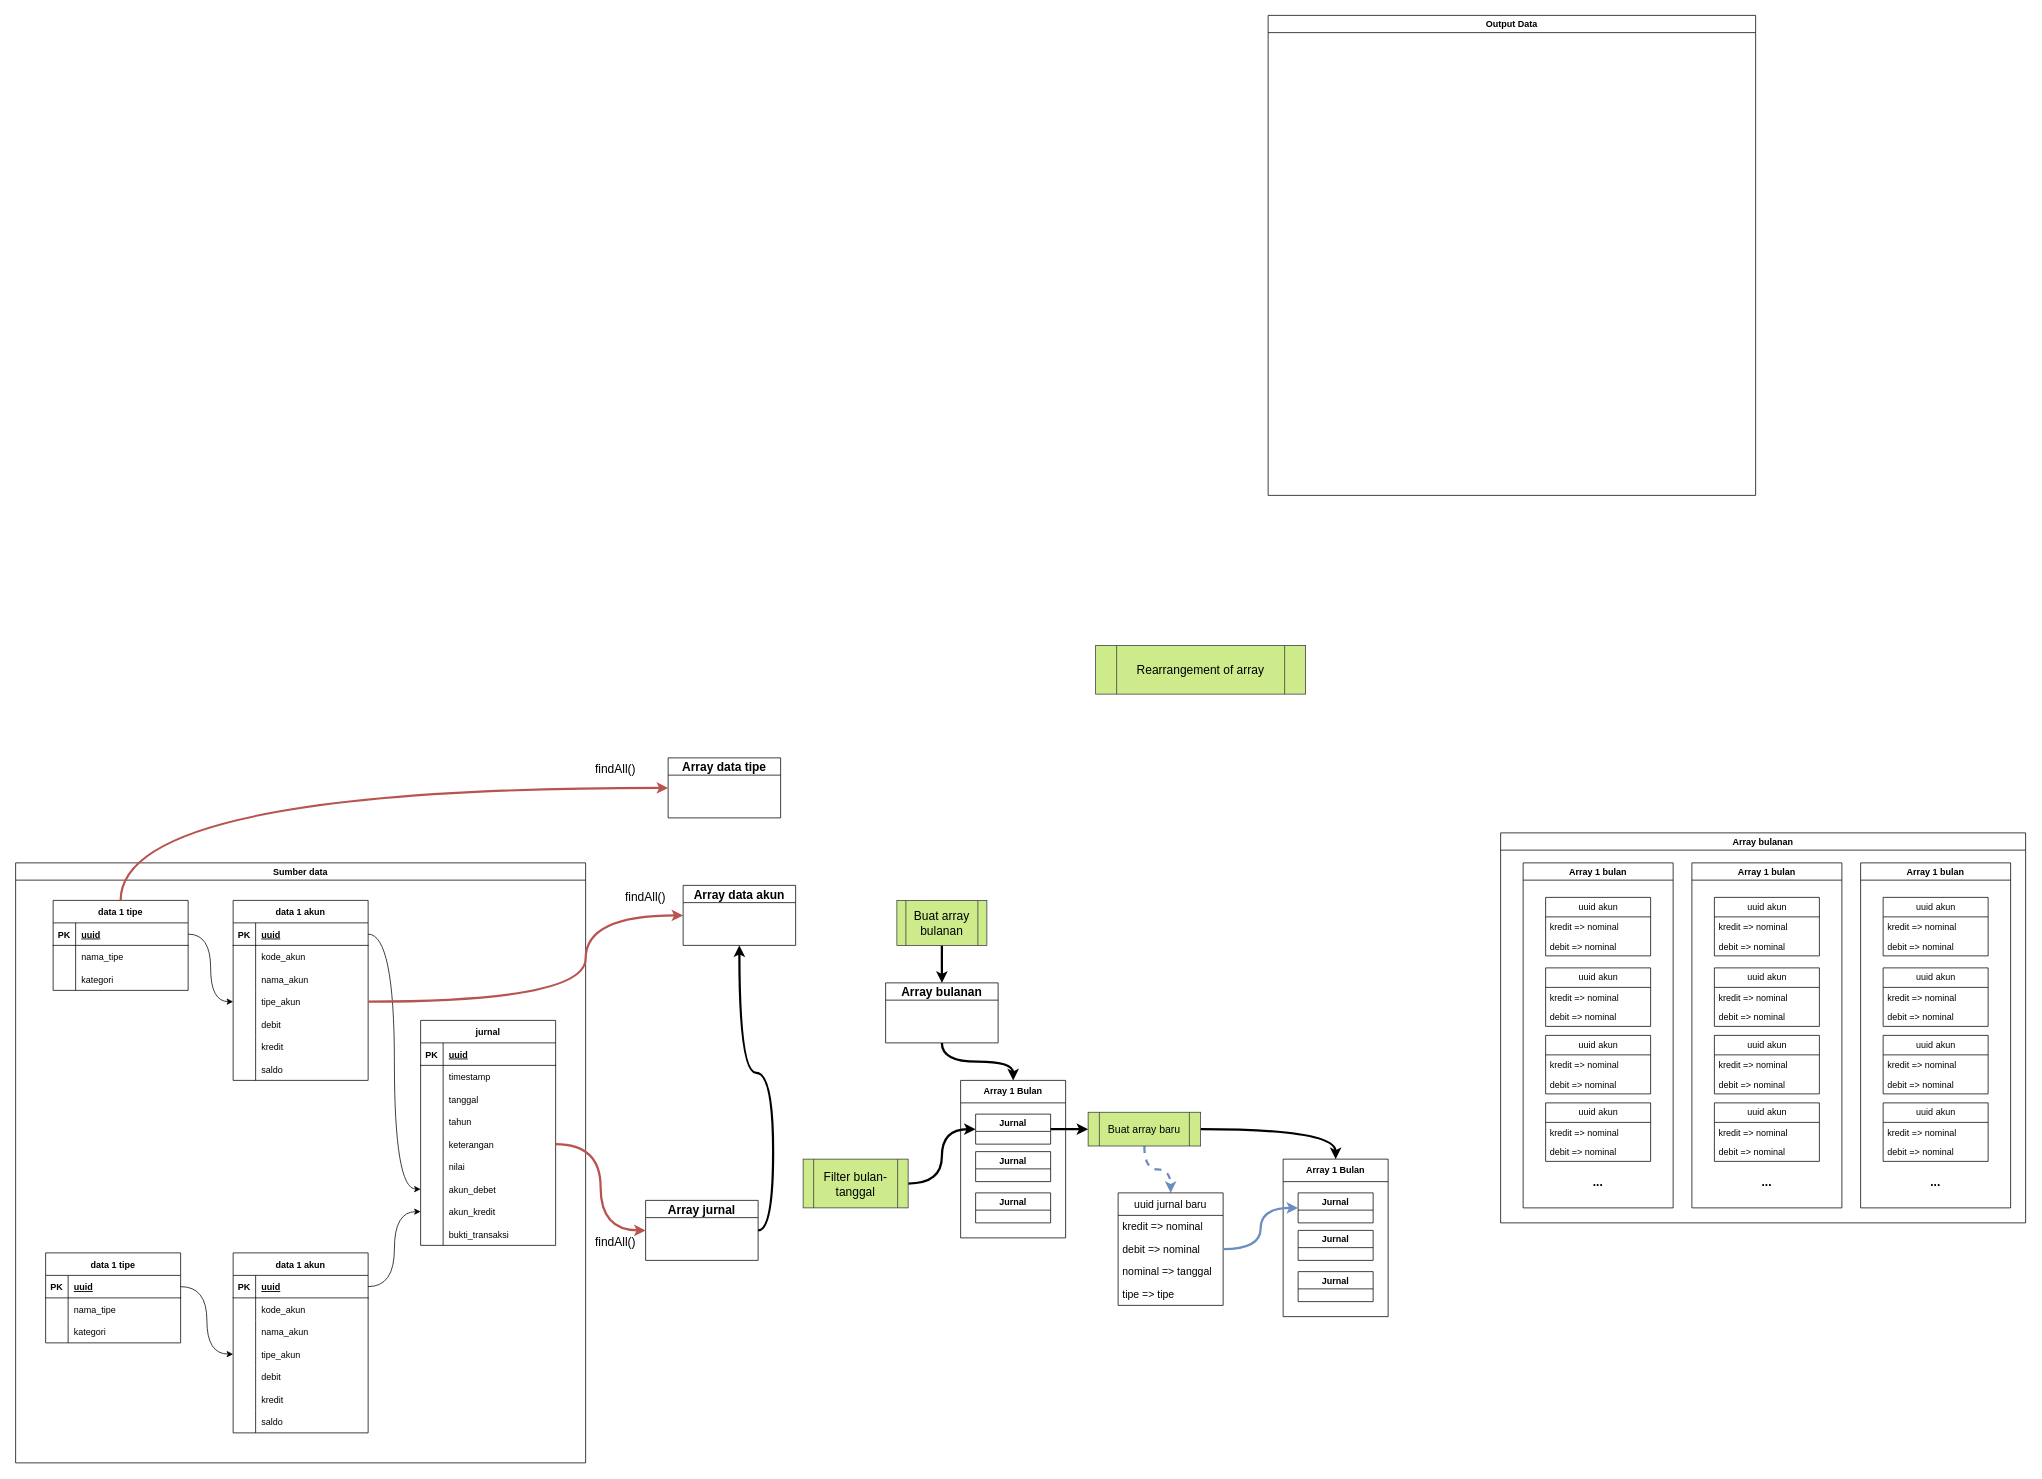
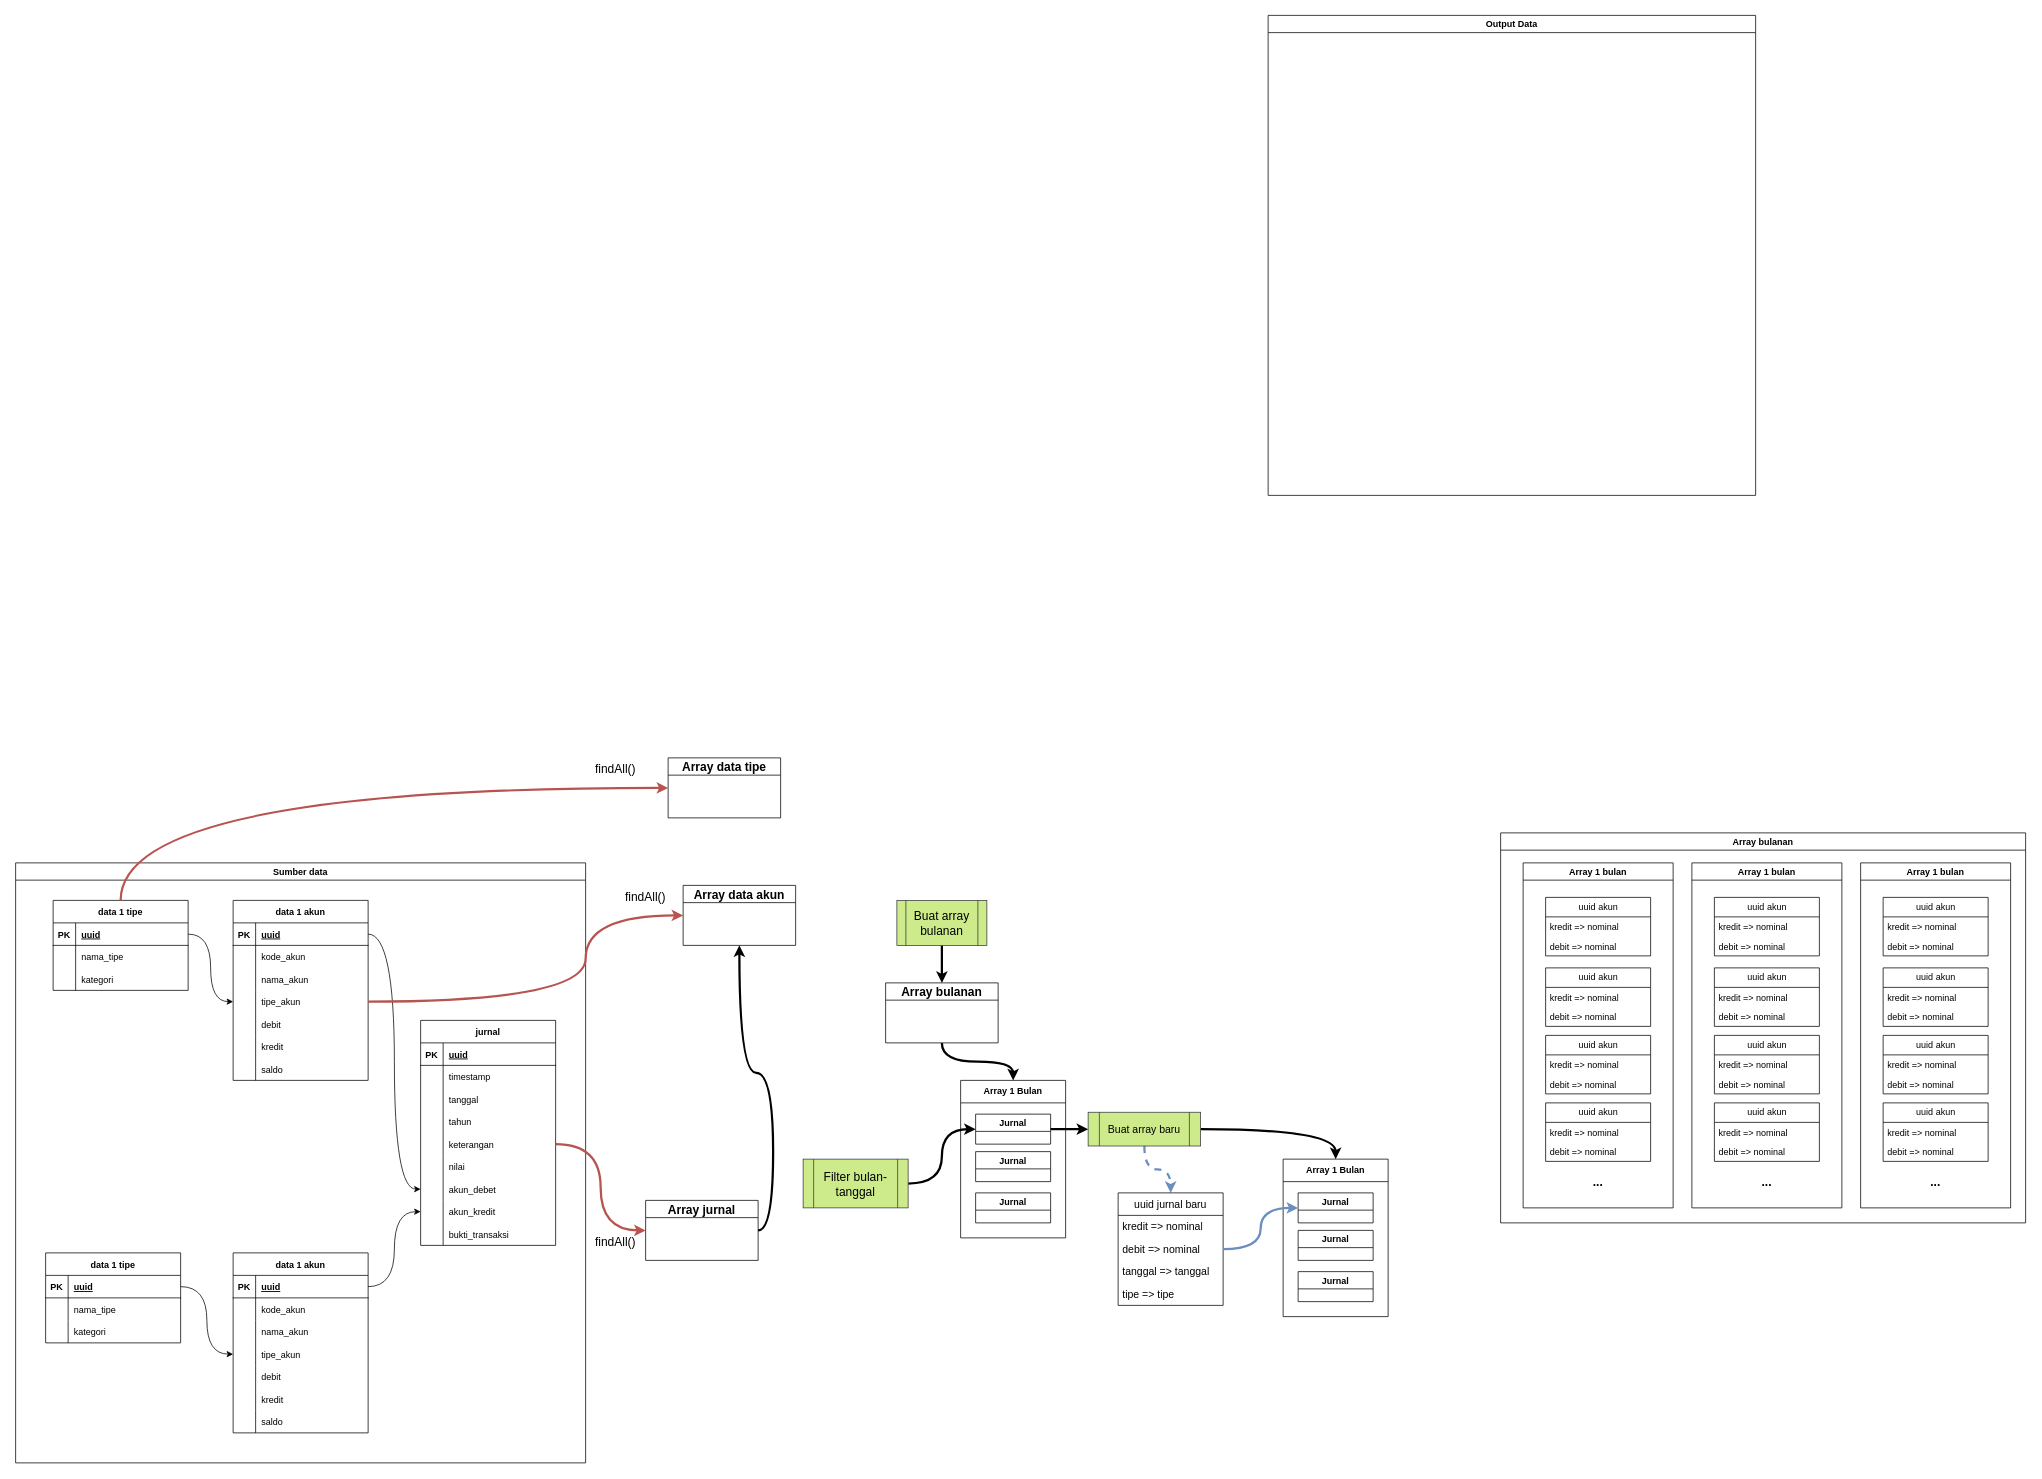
- <mxCell id="142" value="Rearrangement of array" style="shape=process;whiteSpace=wrap;html=1;backgroundOutline=1;fontSize=16;fillColor=#cdeb8b;strokeColor=#36393d;" parent="1" vertex="1"><mxGeometry x="1460" y="860" width="280" height="65" as="geometry" /></mxCell>
- <mxCell id="170" value="nominal =&amp;gt; tanggal" style="text;strokeColor=none;fillColor=none;align=left;verticalAlign=middle;spacingLeft=4;spacingRight=4;overflow=hidden;points=[[0,0.5],[1,0.5]];portConstraint=eastwest;rotatable=0;whiteSpace=wrap;html=1;fontSize=14;" parent="167" vertex="1"><mxGeometry y="90" width="140" height="30" as="geometry" /></mxCell>
+ <mxCell id="170" value="tanggal =&amp;gt; tanggal" style="text;strokeColor=none;fillColor=none;align=left;verticalAlign=middle;spacingLeft=4;spacingRight=4;overflow=hidden;points=[[0,0.5],[1,0.5]];portConstraint=eastwest;rotatable=0;whiteSpace=wrap;html=1;fontSize=14;" parent="167" vertex="1"><mxGeometry y="90" width="140" height="30" as="geometry" /></mxCell>
